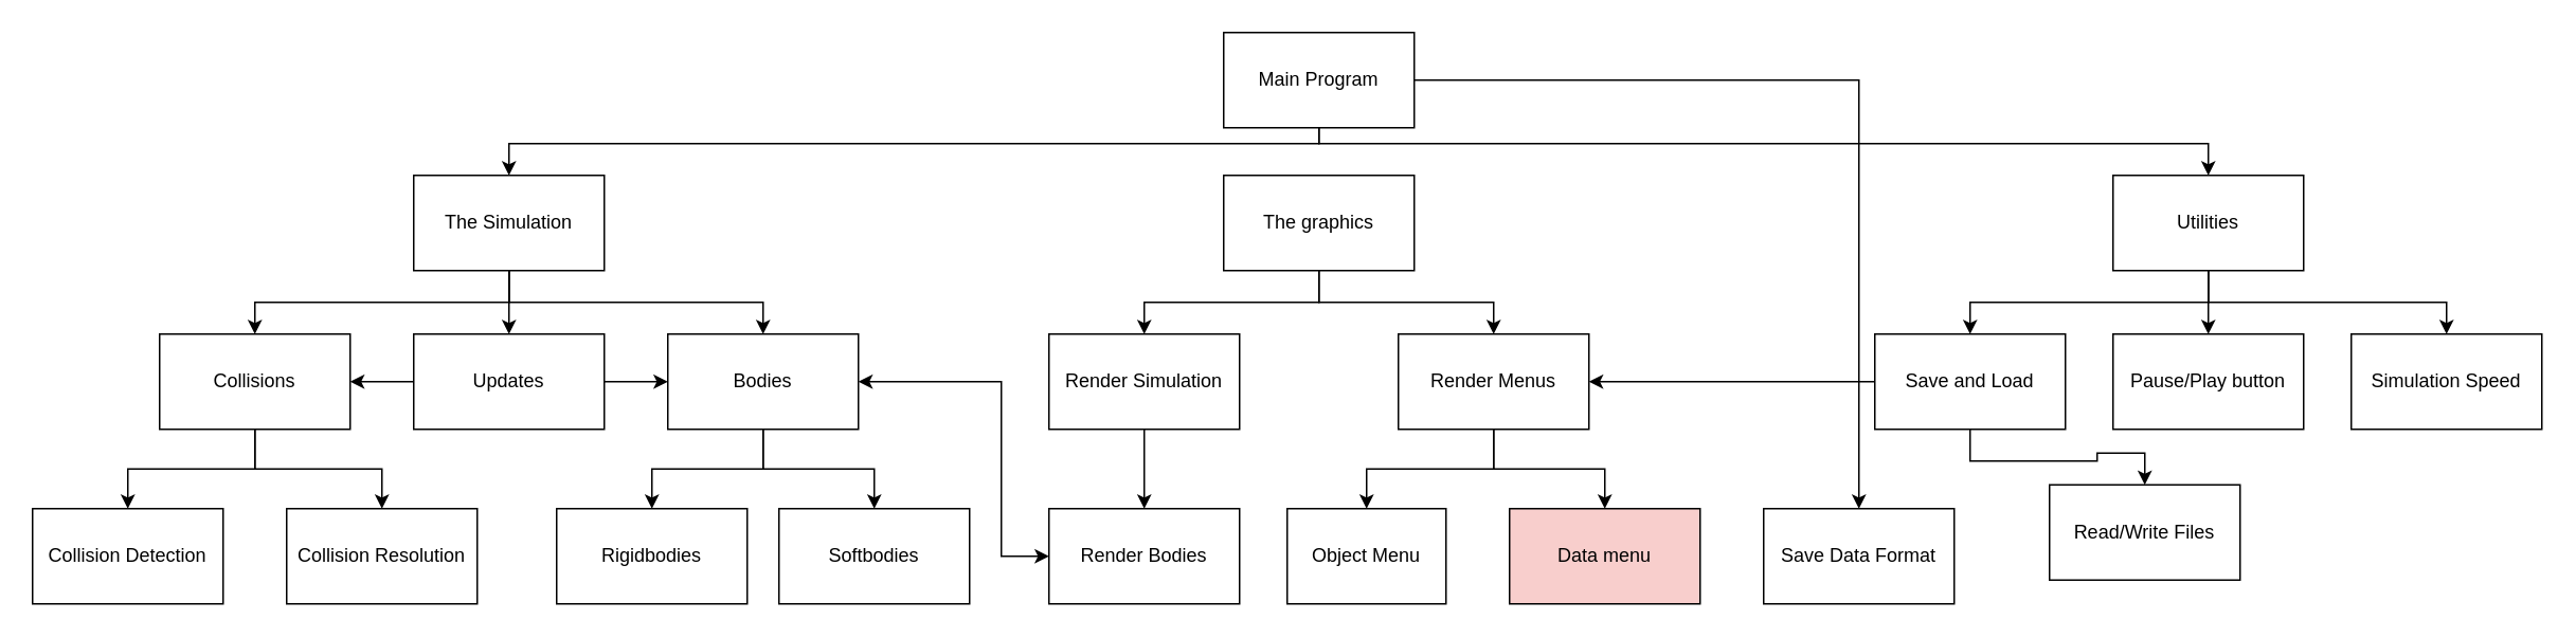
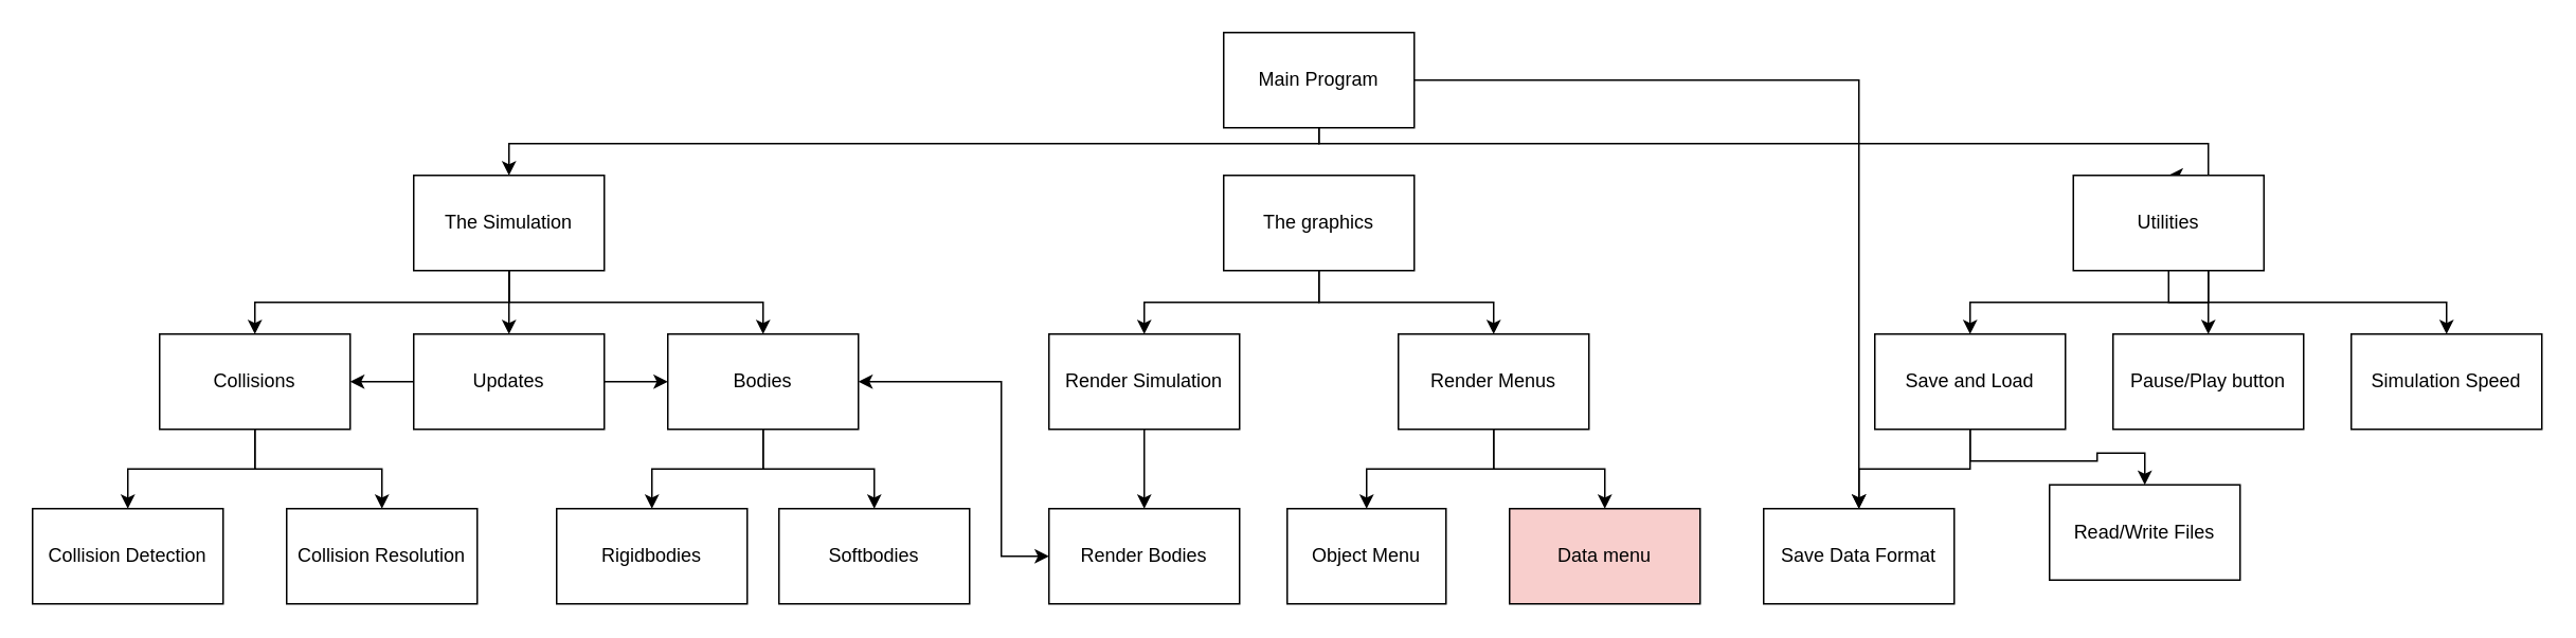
- <mxCell id="40" value="Utilities" style="rounded=0;whiteSpace=wrap;html=1;" vertex="1" parent="1"><mxGeometry x="1330" y="110" width="120" height="60" as="geometry" /></mxCell>
+ <mxCell id="40" value="Utilities" style="rounded=0;whiteSpace=wrap;html=1;" vertex="1" parent="1"><mxGeometry x="1305" y="110" width="120" height="60" as="geometry" /></mxCell>
- <mxCell id="31" value="" style="edgeStyle=orthogonalEdgeStyle;rounded=0;orthogonalLoop=1;jettySize=auto;html=1;" edge="1" parent="1" source="33" target="30"><mxGeometry relative="1" as="geometry" /></mxCell>
+ <mxCell id="31" value="" style="edgeStyle=orthogonalEdgeStyle;rounded=0;orthogonalLoop=1;jettySize=auto;html=1;" edge="1" parent="1" source="33" target="34"><mxGeometry relative="1" as="geometry" /></mxCell>
